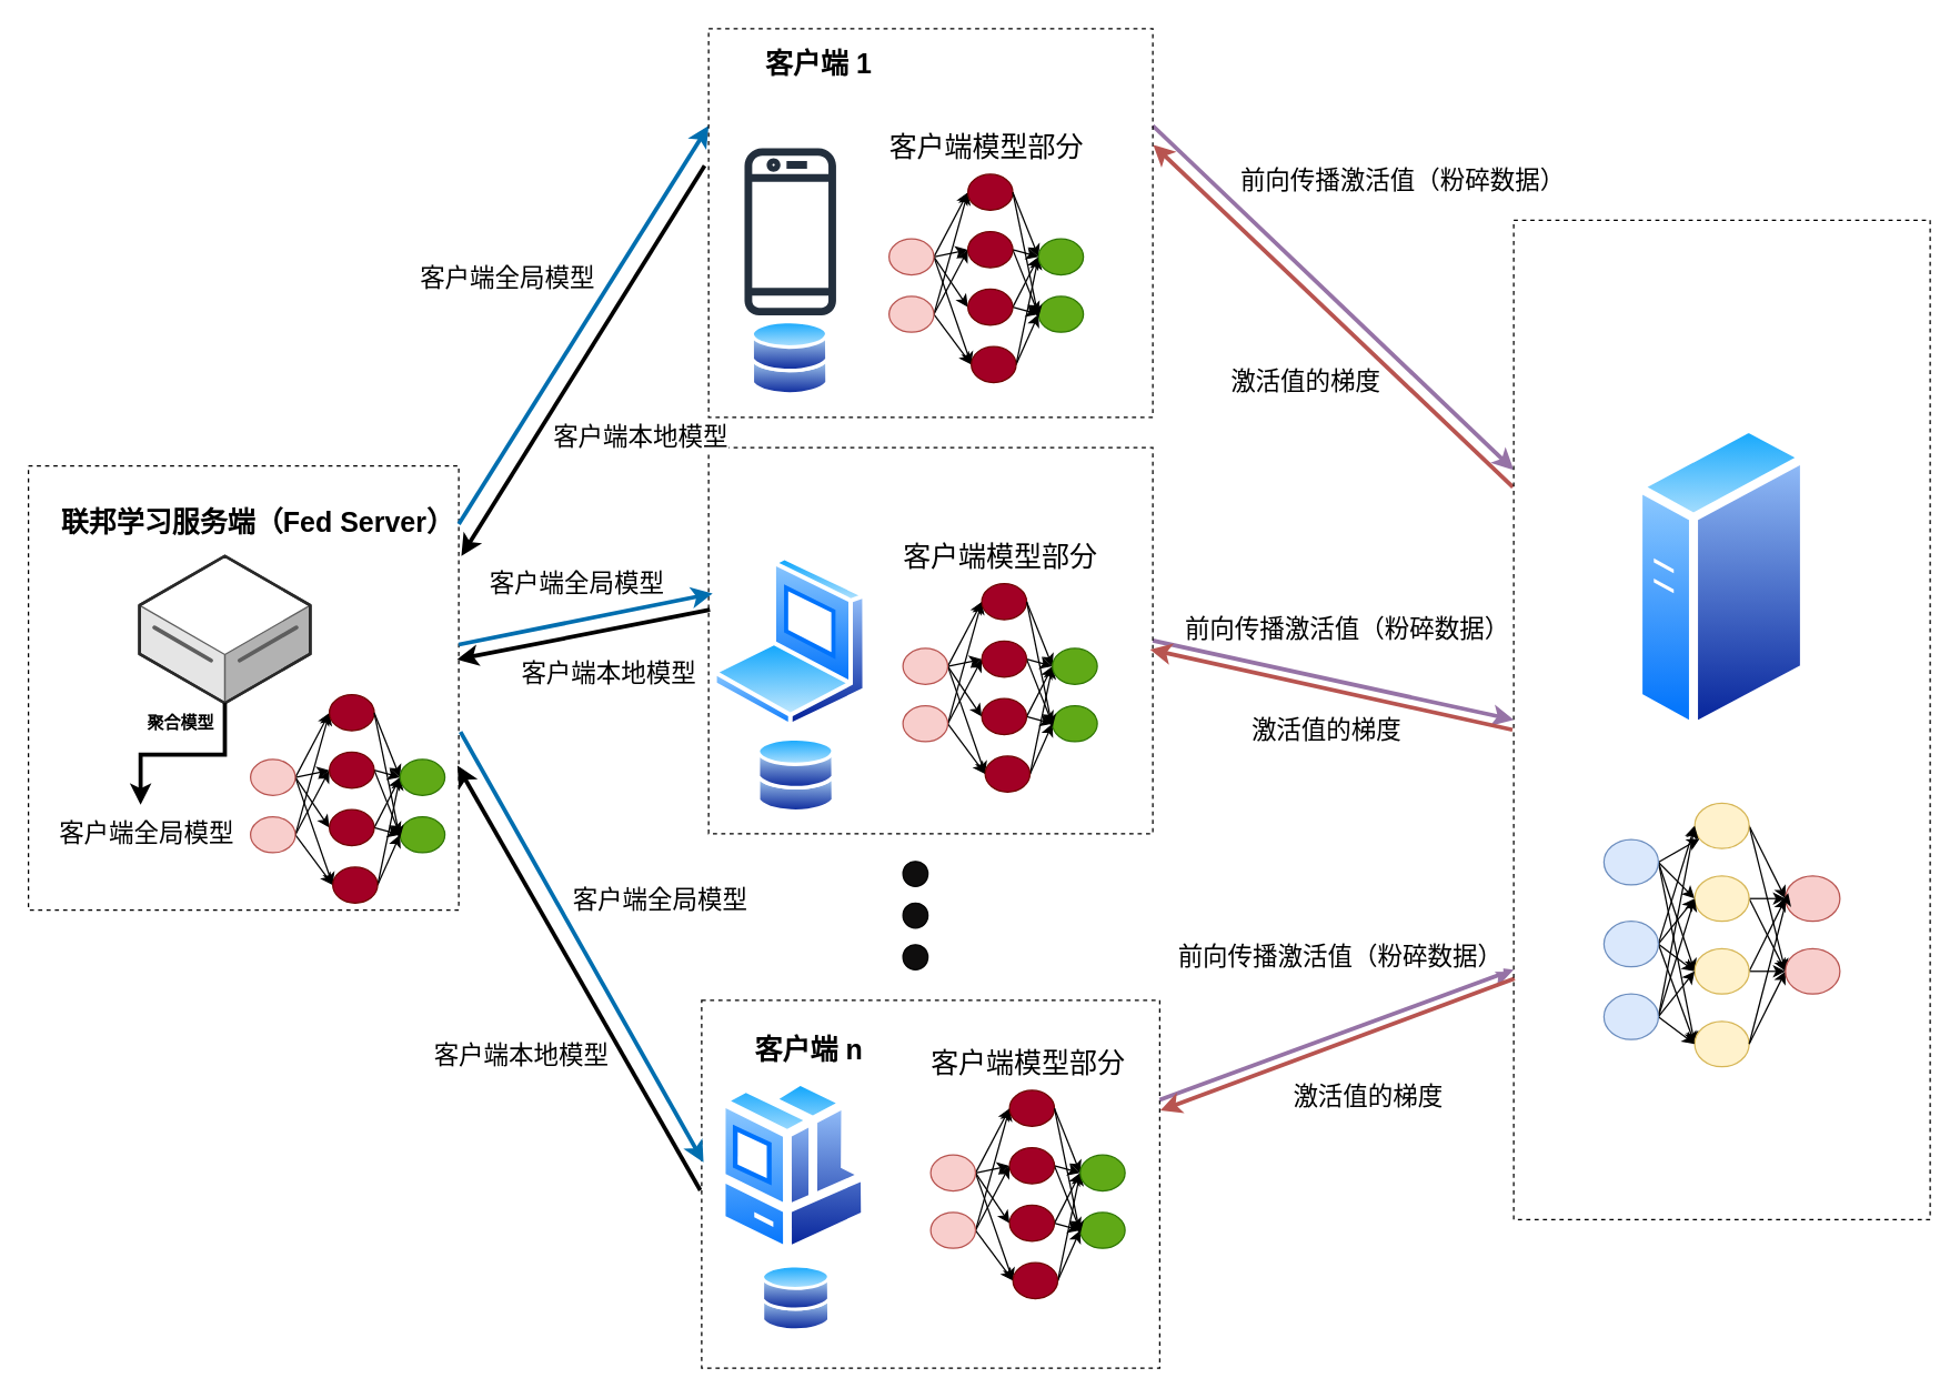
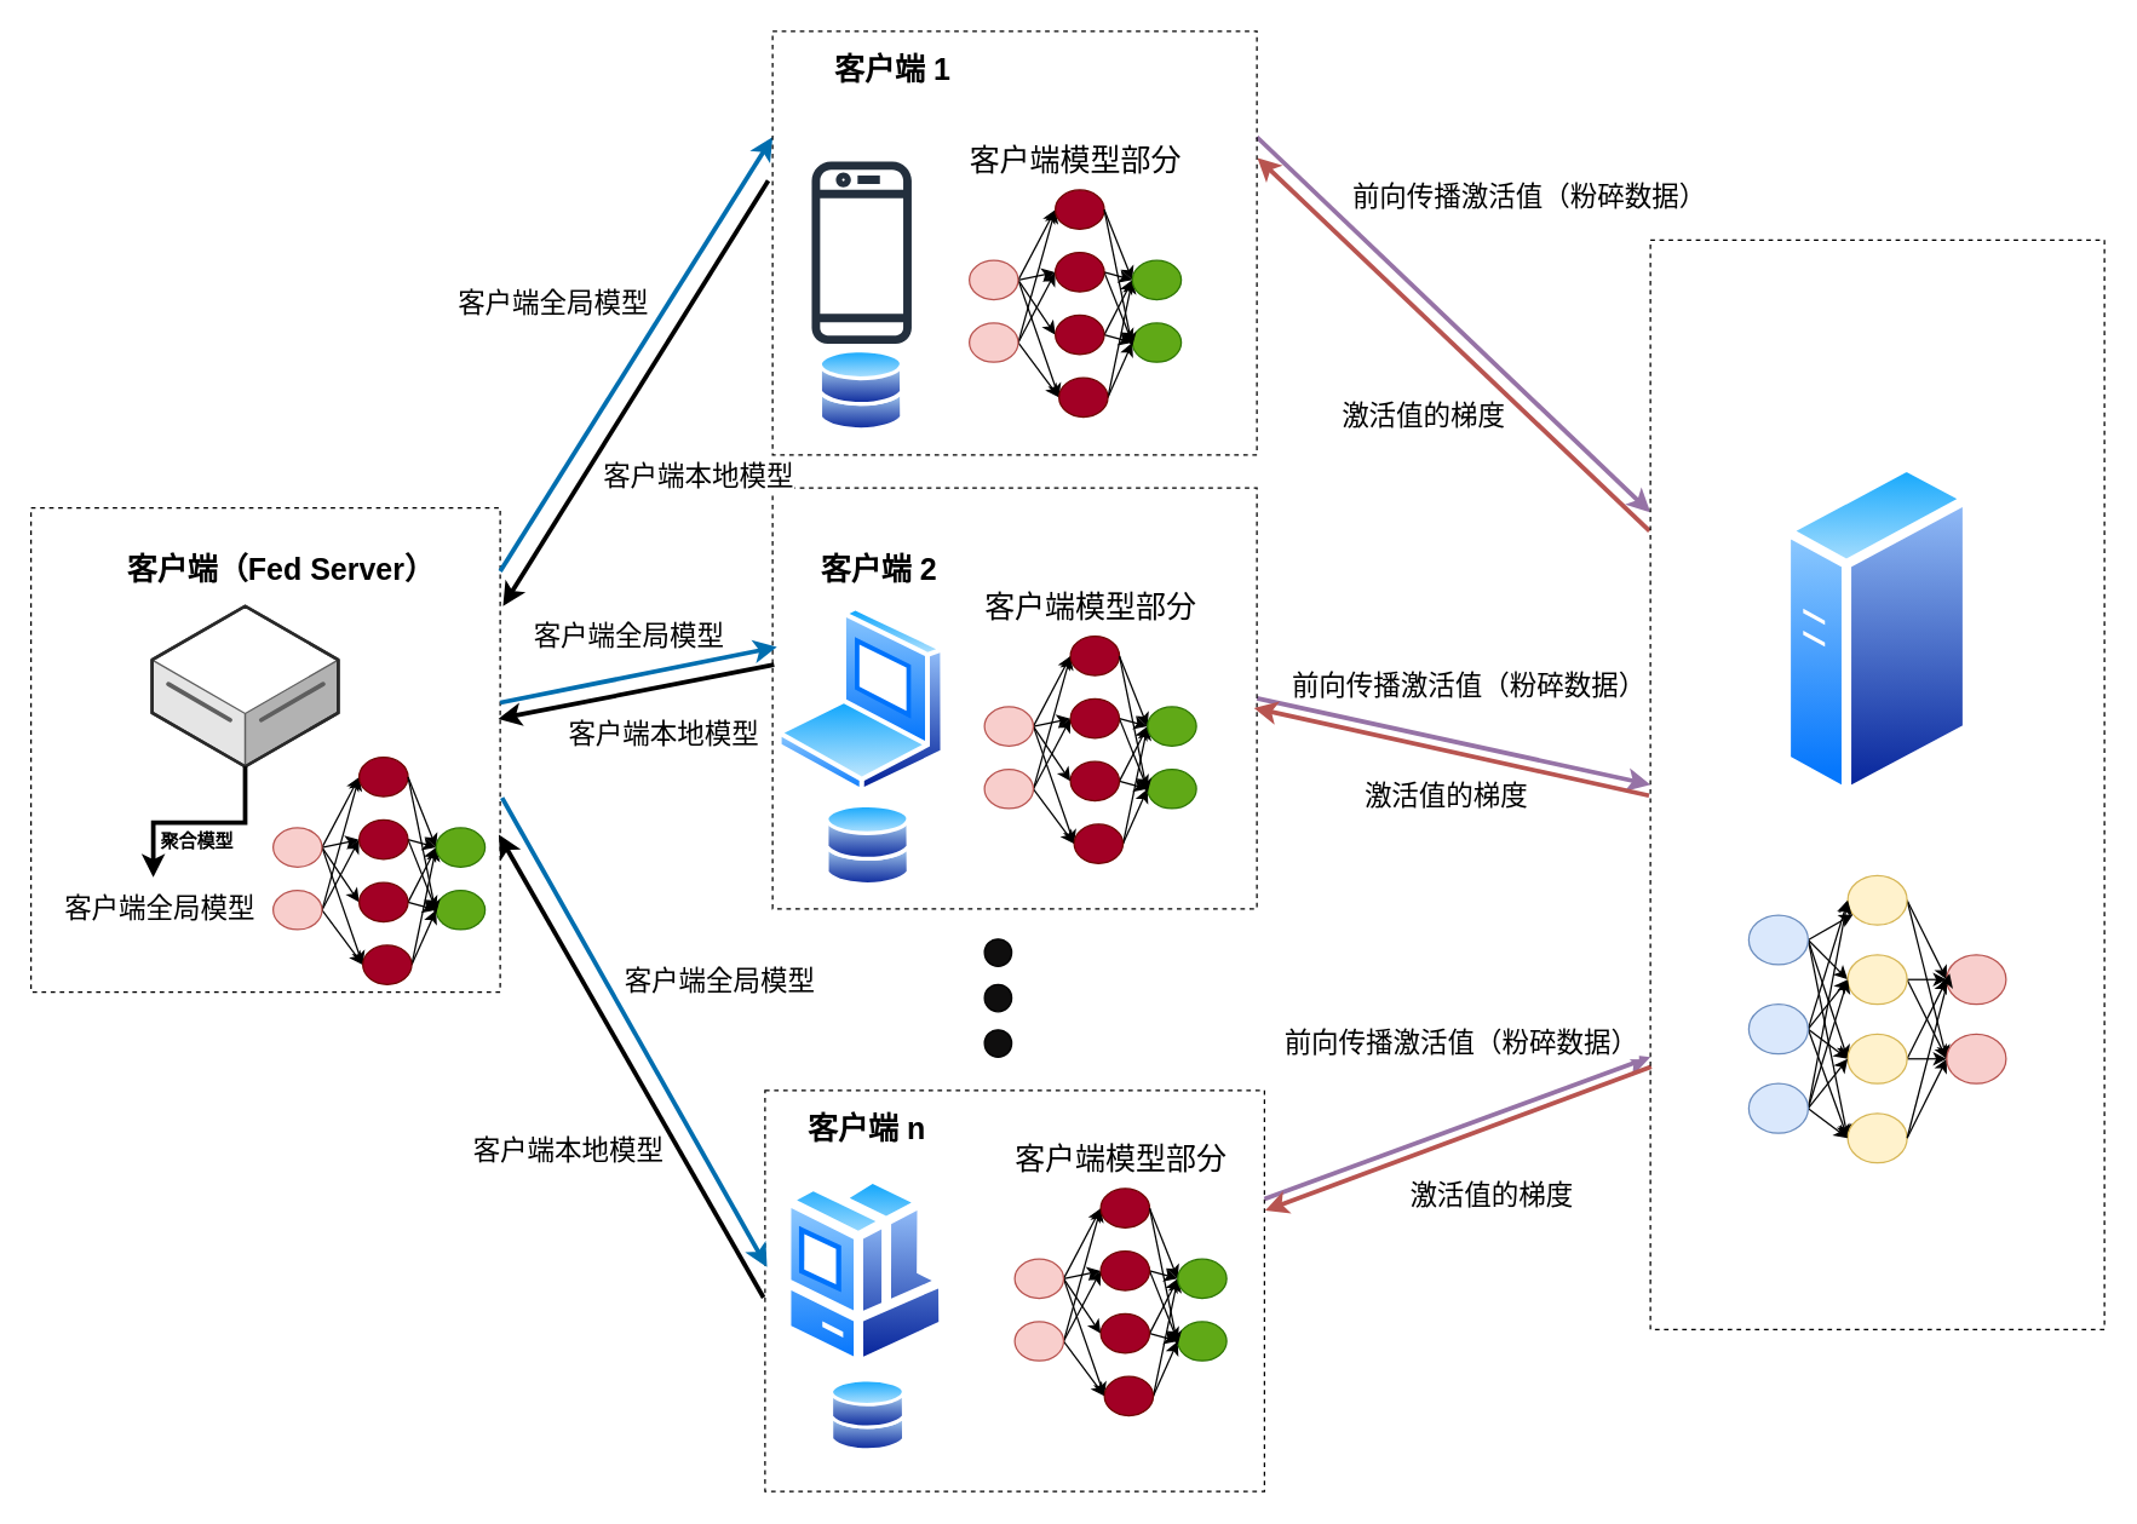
- <mxCell id="7" value="&lt;font style=&quot;font-size: 20px;&quot;&gt;&lt;b&gt;联邦学习服务端（Fed Server）&lt;/b&gt;&lt;/font&gt;" style="text;html=1;align=center;verticalAlign=middle;resizable=0;points=[];autosize=1;strokeColor=none;fillColor=none;fontFamily=Helvetica;fontSize=11;fontColor=default;labelBackgroundColor=default;" vertex="1" parent="1"><mxGeometry x="30" y="355.3" width="310" height="40" as="geometry" /></mxCell>
+ <mxCell id="7" value="&lt;font style=&quot;font-size: 20px;&quot;&gt;&lt;b&gt;客户端（Fed Server）&lt;/b&gt;&lt;/font&gt;" style="text;html=1;align=center;verticalAlign=middle;resizable=0;points=[];autosize=1;strokeColor=none;fillColor=none;fontFamily=Helvetica;fontSize=11;fontColor=default;labelBackgroundColor=default;" vertex="1" parent="1"><mxGeometry x="30" y="355.3" width="310" height="40" as="geometry" /></mxCell>
+ <mxCell id="12" value="&lt;font style=&quot;font-size: 20px;&quot;&gt;&lt;b&gt;客户端 2&lt;/b&gt;&lt;/font&gt;" style="text;html=1;align=center;verticalAlign=middle;resizable=0;points=[];autosize=1;strokeColor=none;fillColor=none;fontFamily=Helvetica;fontSize=11;fontColor=default;labelBackgroundColor=default;" vertex="1" parent="1"><mxGeometry x="530.004" y="355.297" width="100" height="40" as="geometry" /></mxCell>
- <mxCell id="137" value="&lt;b&gt;聚合模型&lt;/b&gt;" style="text;html=1;align=center;verticalAlign=middle;whiteSpace=wrap;rounded=0;" vertex="1" parent="1"><mxGeometry x="100" y="506" width="60" height="30" as="geometry" /></mxCell>
+ <mxCell id="137" value="&lt;b&gt;聚合模型&lt;/b&gt;" style="text;html=1;align=center;verticalAlign=middle;whiteSpace=wrap;rounded=0;" vertex="1" parent="1"><mxGeometry x="100" y="541" width="60" height="30" as="geometry" /></mxCell>
- <mxCell id="74" value="&lt;font style=&quot;font-size: 20px;&quot;&gt;&lt;b&gt;客户端 n&lt;/b&gt;&lt;/font&gt;" style="text;html=1;align=center;verticalAlign=middle;resizable=0;points=[];autosize=1;strokeColor=none;fillColor=none;fontFamily=Helvetica;fontSize=11;fontColor=default;labelBackgroundColor=default;" vertex="1" parent="70"><mxGeometry x="26.75" y="15" width="100" height="40" as="geometry" /></mxCell>
+ <mxCell id="74" value="&lt;font style=&quot;font-size: 20px;&quot;&gt;&lt;b&gt;客户端 n&lt;/b&gt;&lt;/font&gt;" style="text;html=1;align=center;verticalAlign=middle;resizable=0;points=[];autosize=1;strokeColor=none;fillColor=none;fontFamily=Helvetica;fontSize=11;fontColor=default;labelBackgroundColor=default;" vertex="1" parent="70"><mxGeometry x="16.75" y="5" width="100" height="40" as="geometry" /></mxCell>
